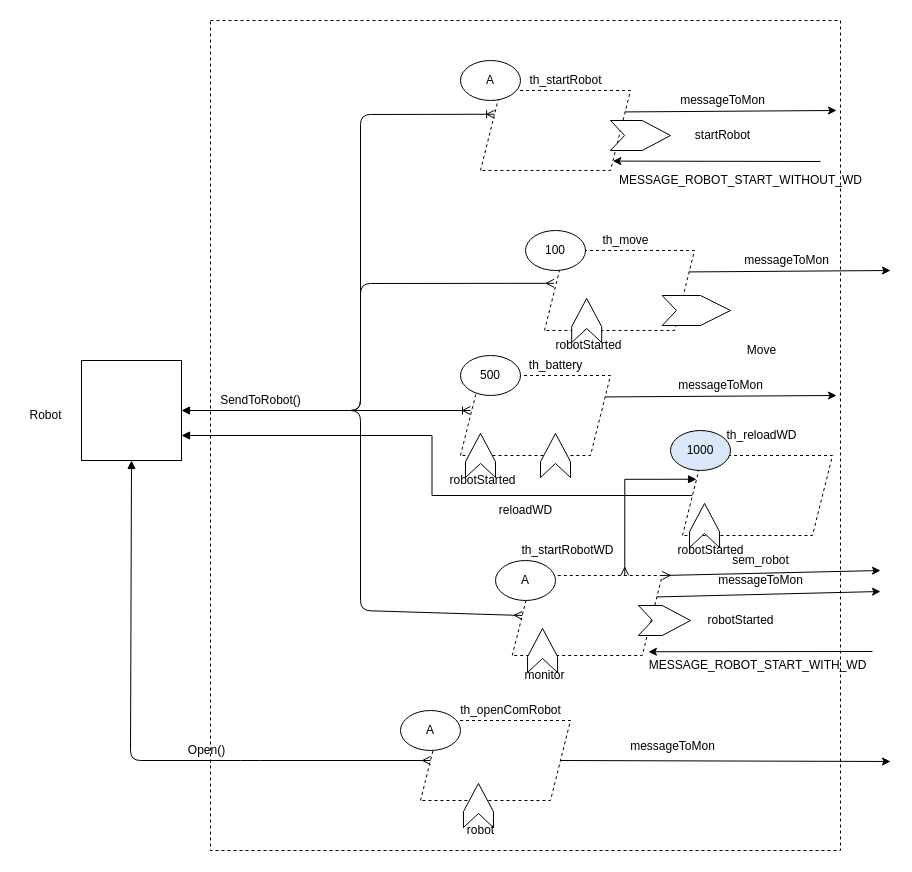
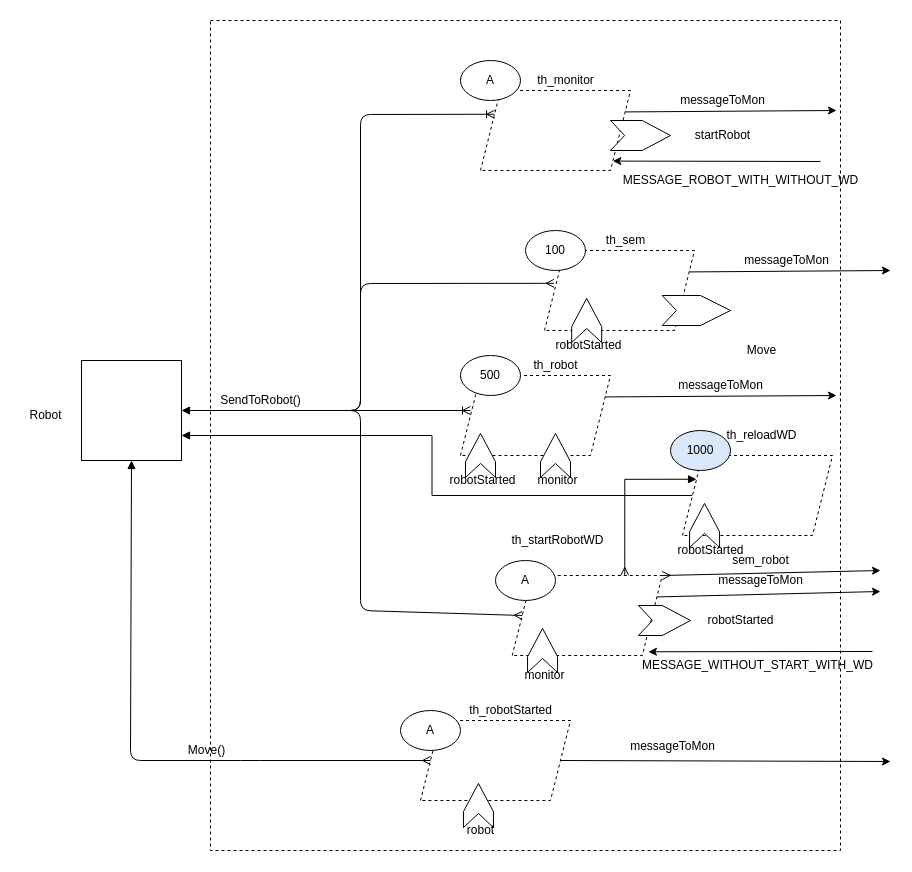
- <mxCell id="3" value="th_startRobot" style="text;html=1;align=center;verticalAlign=middle;resizable=0;points=[];autosize=1;strokeColor=none;" vertex="1" parent="1"><mxGeometry x="520" y="70" width="90" height="20" as="geometry" /></mxCell>
+ <mxCell id="3" value="th_monitor" style="text;html=1;align=center;verticalAlign=middle;resizable=0;points=[];autosize=1;strokeColor=none;" vertex="1" parent="1"><mxGeometry x="520" y="70" width="90" height="20" as="geometry" /></mxCell>
- <mxCell id="40" value="MESSAGE_ROBOT_START_WITHOUT_WD" style="text;html=1;align=center;verticalAlign=middle;resizable=0;points=[];autosize=1;strokeColor=none;" vertex="1" parent="1"><mxGeometry x="610" y="170" width="260" height="20" as="geometry" /></mxCell>
+ <mxCell id="40" value="MESSAGE_ROBOT_WITH_WITHOUT_WD" style="text;html=1;align=center;verticalAlign=middle;resizable=0;points=[];autosize=1;strokeColor=none;" vertex="1" parent="1"><mxGeometry x="610" y="170" width="260" height="20" as="geometry" /></mxCell>
- <mxCell id="5" value="th_move" style="text;html=1;align=center;verticalAlign=middle;resizable=0;points=[];autosize=1;strokeColor=none;" vertex="1" parent="1"><mxGeometry x="595" y="230" width="60" height="20" as="geometry" /></mxCell>
+ <mxCell id="5" value="th_sem" style="text;html=1;align=center;verticalAlign=middle;resizable=0;points=[];autosize=1;strokeColor=none;" vertex="1" parent="1"><mxGeometry x="595" y="230" width="60" height="20" as="geometry" /></mxCell>
- <mxCell id="7" value="th_battery" style="text;html=1;align=center;verticalAlign=middle;resizable=0;points=[];autosize=1;strokeColor=none;" vertex="1" parent="1"><mxGeometry x="520" y="355" width="70" height="20" as="geometry" /></mxCell>
+ <mxCell id="7" value="th_robot" style="text;html=1;align=center;verticalAlign=middle;resizable=0;points=[];autosize=1;strokeColor=none;" vertex="1" parent="1"><mxGeometry x="520" y="355" width="70" height="20" as="geometry" /></mxCell>
+ <mxCell id="65" value="monitor" style="text;html=1;align=center;verticalAlign=middle;resizable=0;points=[];autosize=1;strokeColor=none;" vertex="1" parent="1"><mxGeometry x="527.06" y="470" width="60" height="20" as="geometry" /></mxCell>
- <mxCell id="53" value="reloadWD" style="text;html=1;align=center;verticalAlign=middle;resizable=0;points=[];autosize=1;strokeColor=none;" vertex="1" parent="1"><mxGeometry x="490" y="500" width="70" height="20" as="geometry" /></mxCell>
- <mxCell id="12" value="th_startRobotWD" style="text;html=1;align=center;verticalAlign=middle;resizable=0;points=[];autosize=1;strokeColor=none;" vertex="1" parent="1"><mxGeometry x="511.76" y="540" width="110" height="20" as="geometry" /></mxCell>
+ <mxCell id="12" value="th_startRobotWD" style="text;html=1;align=center;verticalAlign=middle;resizable=0;points=[];autosize=1;strokeColor=none;" vertex="1" parent="1"><mxGeometry x="501.76" y="530" width="110" height="20" as="geometry" /></mxCell>
- <mxCell id="42" value="MESSAGE_ROBOT_START_WITH_WD" style="text;html=1;align=center;verticalAlign=middle;resizable=0;points=[];autosize=1;strokeColor=none;" vertex="1" parent="1"><mxGeometry x="642" y="655" width="230" height="20" as="geometry" /></mxCell>
+ <mxCell id="42" value="MESSAGE_WITHOUT_START_WITH_WD" style="text;html=1;align=center;verticalAlign=middle;resizable=0;points=[];autosize=1;strokeColor=none;" vertex="1" parent="1"><mxGeometry x="642" y="655" width="230" height="20" as="geometry" /></mxCell>
- <mxCell id="9" value="th_openComRobot" style="text;html=1;align=center;verticalAlign=middle;resizable=0;points=[];autosize=1;strokeColor=none;" vertex="1" parent="1"><mxGeometry x="450" y="700" width="120" height="20" as="geometry" /></mxCell>
+ <mxCell id="9" value="th_robotStarted" style="text;html=1;align=center;verticalAlign=middle;resizable=0;points=[];autosize=1;strokeColor=none;" vertex="1" parent="1"><mxGeometry x="450" y="700" width="120" height="20" as="geometry" /></mxCell>
- <mxCell id="21" value="Open()" style="text;html=1;align=center;verticalAlign=middle;resizable=0;points=[];autosize=1;strokeColor=none;" vertex="1" parent="1"><mxGeometry x="181" y="740" width="50" height="20" as="geometry" /></mxCell>
+ <mxCell id="21" value="Move()" style="text;html=1;align=center;verticalAlign=middle;resizable=0;points=[];autosize=1;strokeColor=none;" vertex="1" parent="1"><mxGeometry x="181" y="740" width="50" height="20" as="geometry" /></mxCell>
